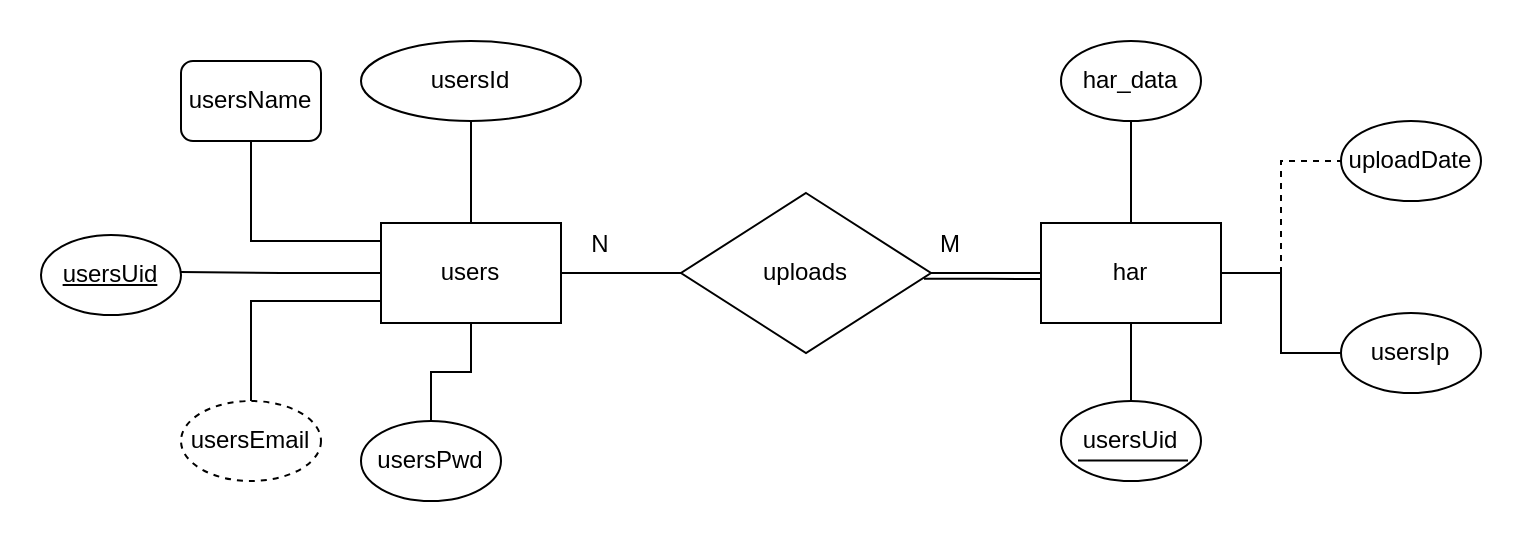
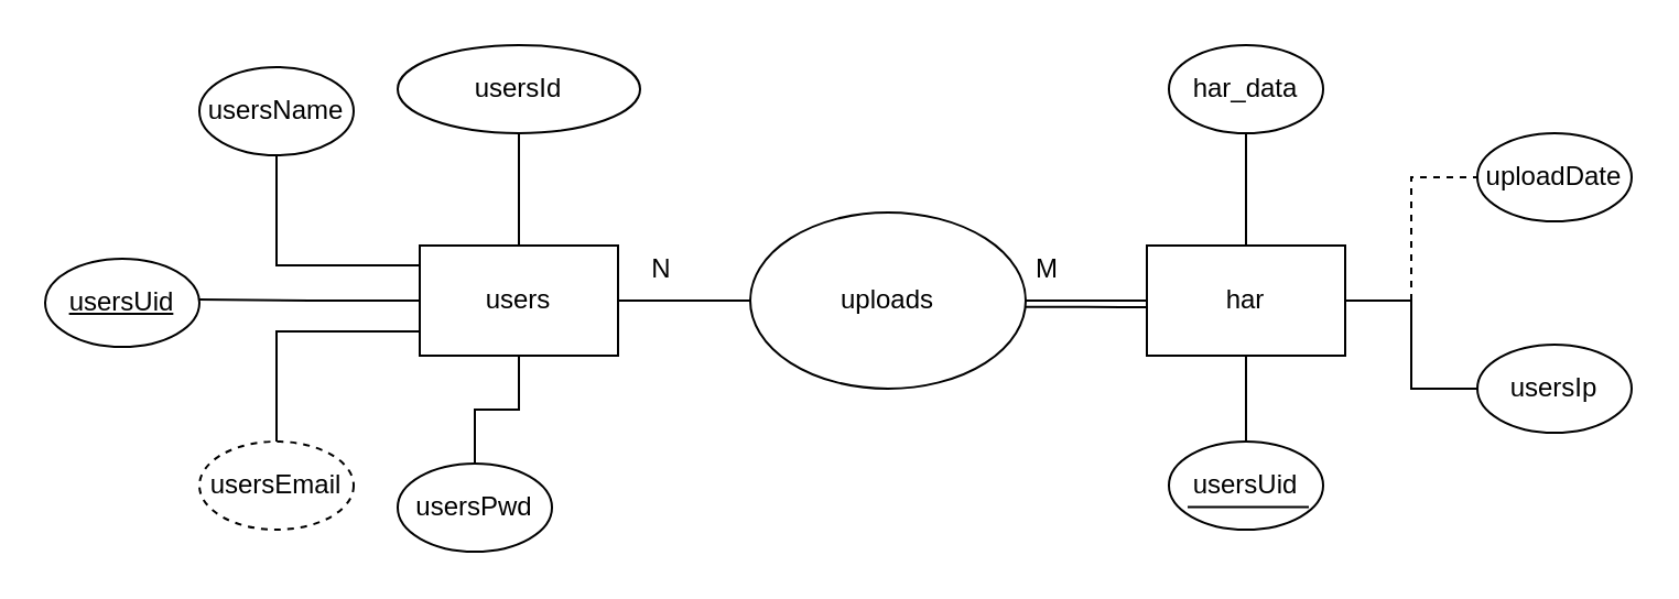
- <mxCell id="10" value="usersName" style="whiteSpace=wrap;html=1;rounded=1;" parent="1" vertex="1"><mxGeometry x="90" y="30" width="70" height="40" as="geometry" /></mxCell>
+ <mxCell id="10" value="usersName" style="ellipse;whiteSpace=wrap;html=1;" parent="1" vertex="1"><mxGeometry x="90" y="30" width="70" height="40" as="geometry" /></mxCell>
- <mxCell id="25" value="uploads" style="rhombus;whiteSpace=wrap;html=1;rounded=0;" parent="1" vertex="1"><mxGeometry x="340" y="96" width="125" height="80" as="geometry" /></mxCell>
+ <mxCell id="25" value="uploads" style="ellipse;whiteSpace=wrap;html=1;" parent="1" vertex="1"><mxGeometry x="340" y="96" width="125" height="80" as="geometry" /></mxCell>
